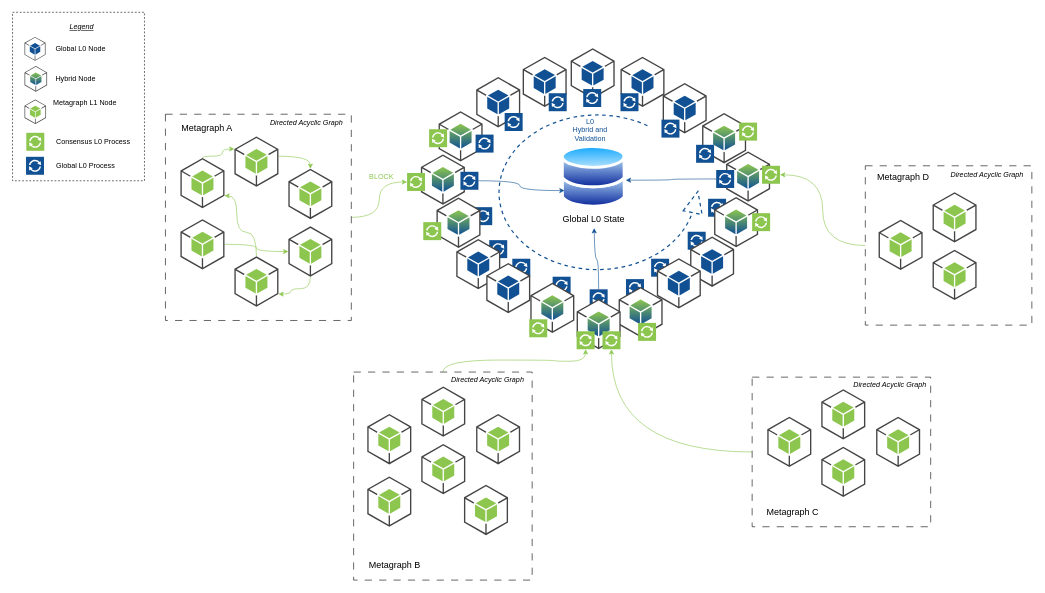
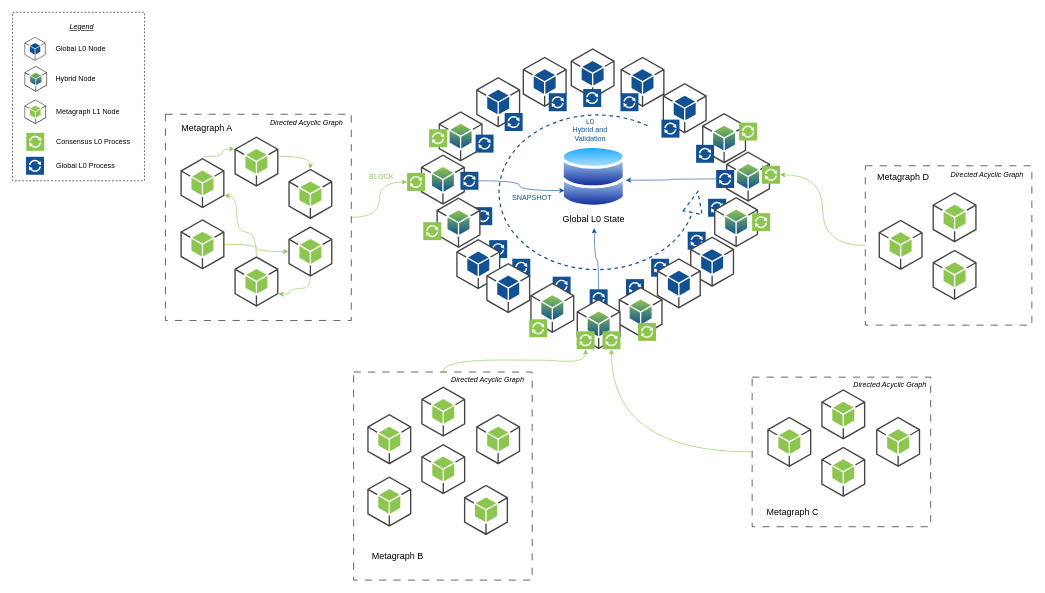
- <mxCell id="94" value="Metagraph L1 Node" style="text;html=1;align=left;verticalAlign=middle;resizable=0;points=[];autosize=1;strokeColor=none;fillColor=none;fontSize=12;" parent="89" vertex="1"><mxGeometry x="65.88" y="136" width="130" height="30" as="geometry" /></mxCell>
+ <mxCell id="94" value="Metagraph L1 Node" style="text;html=1;align=left;verticalAlign=middle;resizable=0;points=[];autosize=1;strokeColor=none;fillColor=none;fontSize=12;" parent="89" vertex="1"><mxGeometry x="70.88" y="151" width="130" height="30" as="geometry" /></mxCell>
+ <mxCell id="104" value="SNAPSHOT" style="text;html=1;align=center;verticalAlign=middle;resizable=0;points=[];autosize=1;strokeColor=none;fillColor=none;fontColor=#115193;" parent="1" vertex="1"><mxGeometry x="840.75" y="314" width="90" height="30" as="geometry" /></mxCell>
- <mxCell id="88" value="Metagraph B" style="text;html=1;align=center;verticalAlign=middle;resizable=0;points=[];autosize=1;strokeColor=none;fillColor=none;fontSize=15;" parent="1" vertex="1"><mxGeometry x="601.62" y="927" width="110" height="30" as="geometry" /></mxCell>
+ <mxCell id="88" value="Metagraph B" style="text;html=1;align=center;verticalAlign=middle;resizable=0;points=[];autosize=1;strokeColor=none;fillColor=none;fontSize=15;" parent="1" vertex="1"><mxGeometry x="606.62" y="912" width="110" height="30" as="geometry" /></mxCell>
